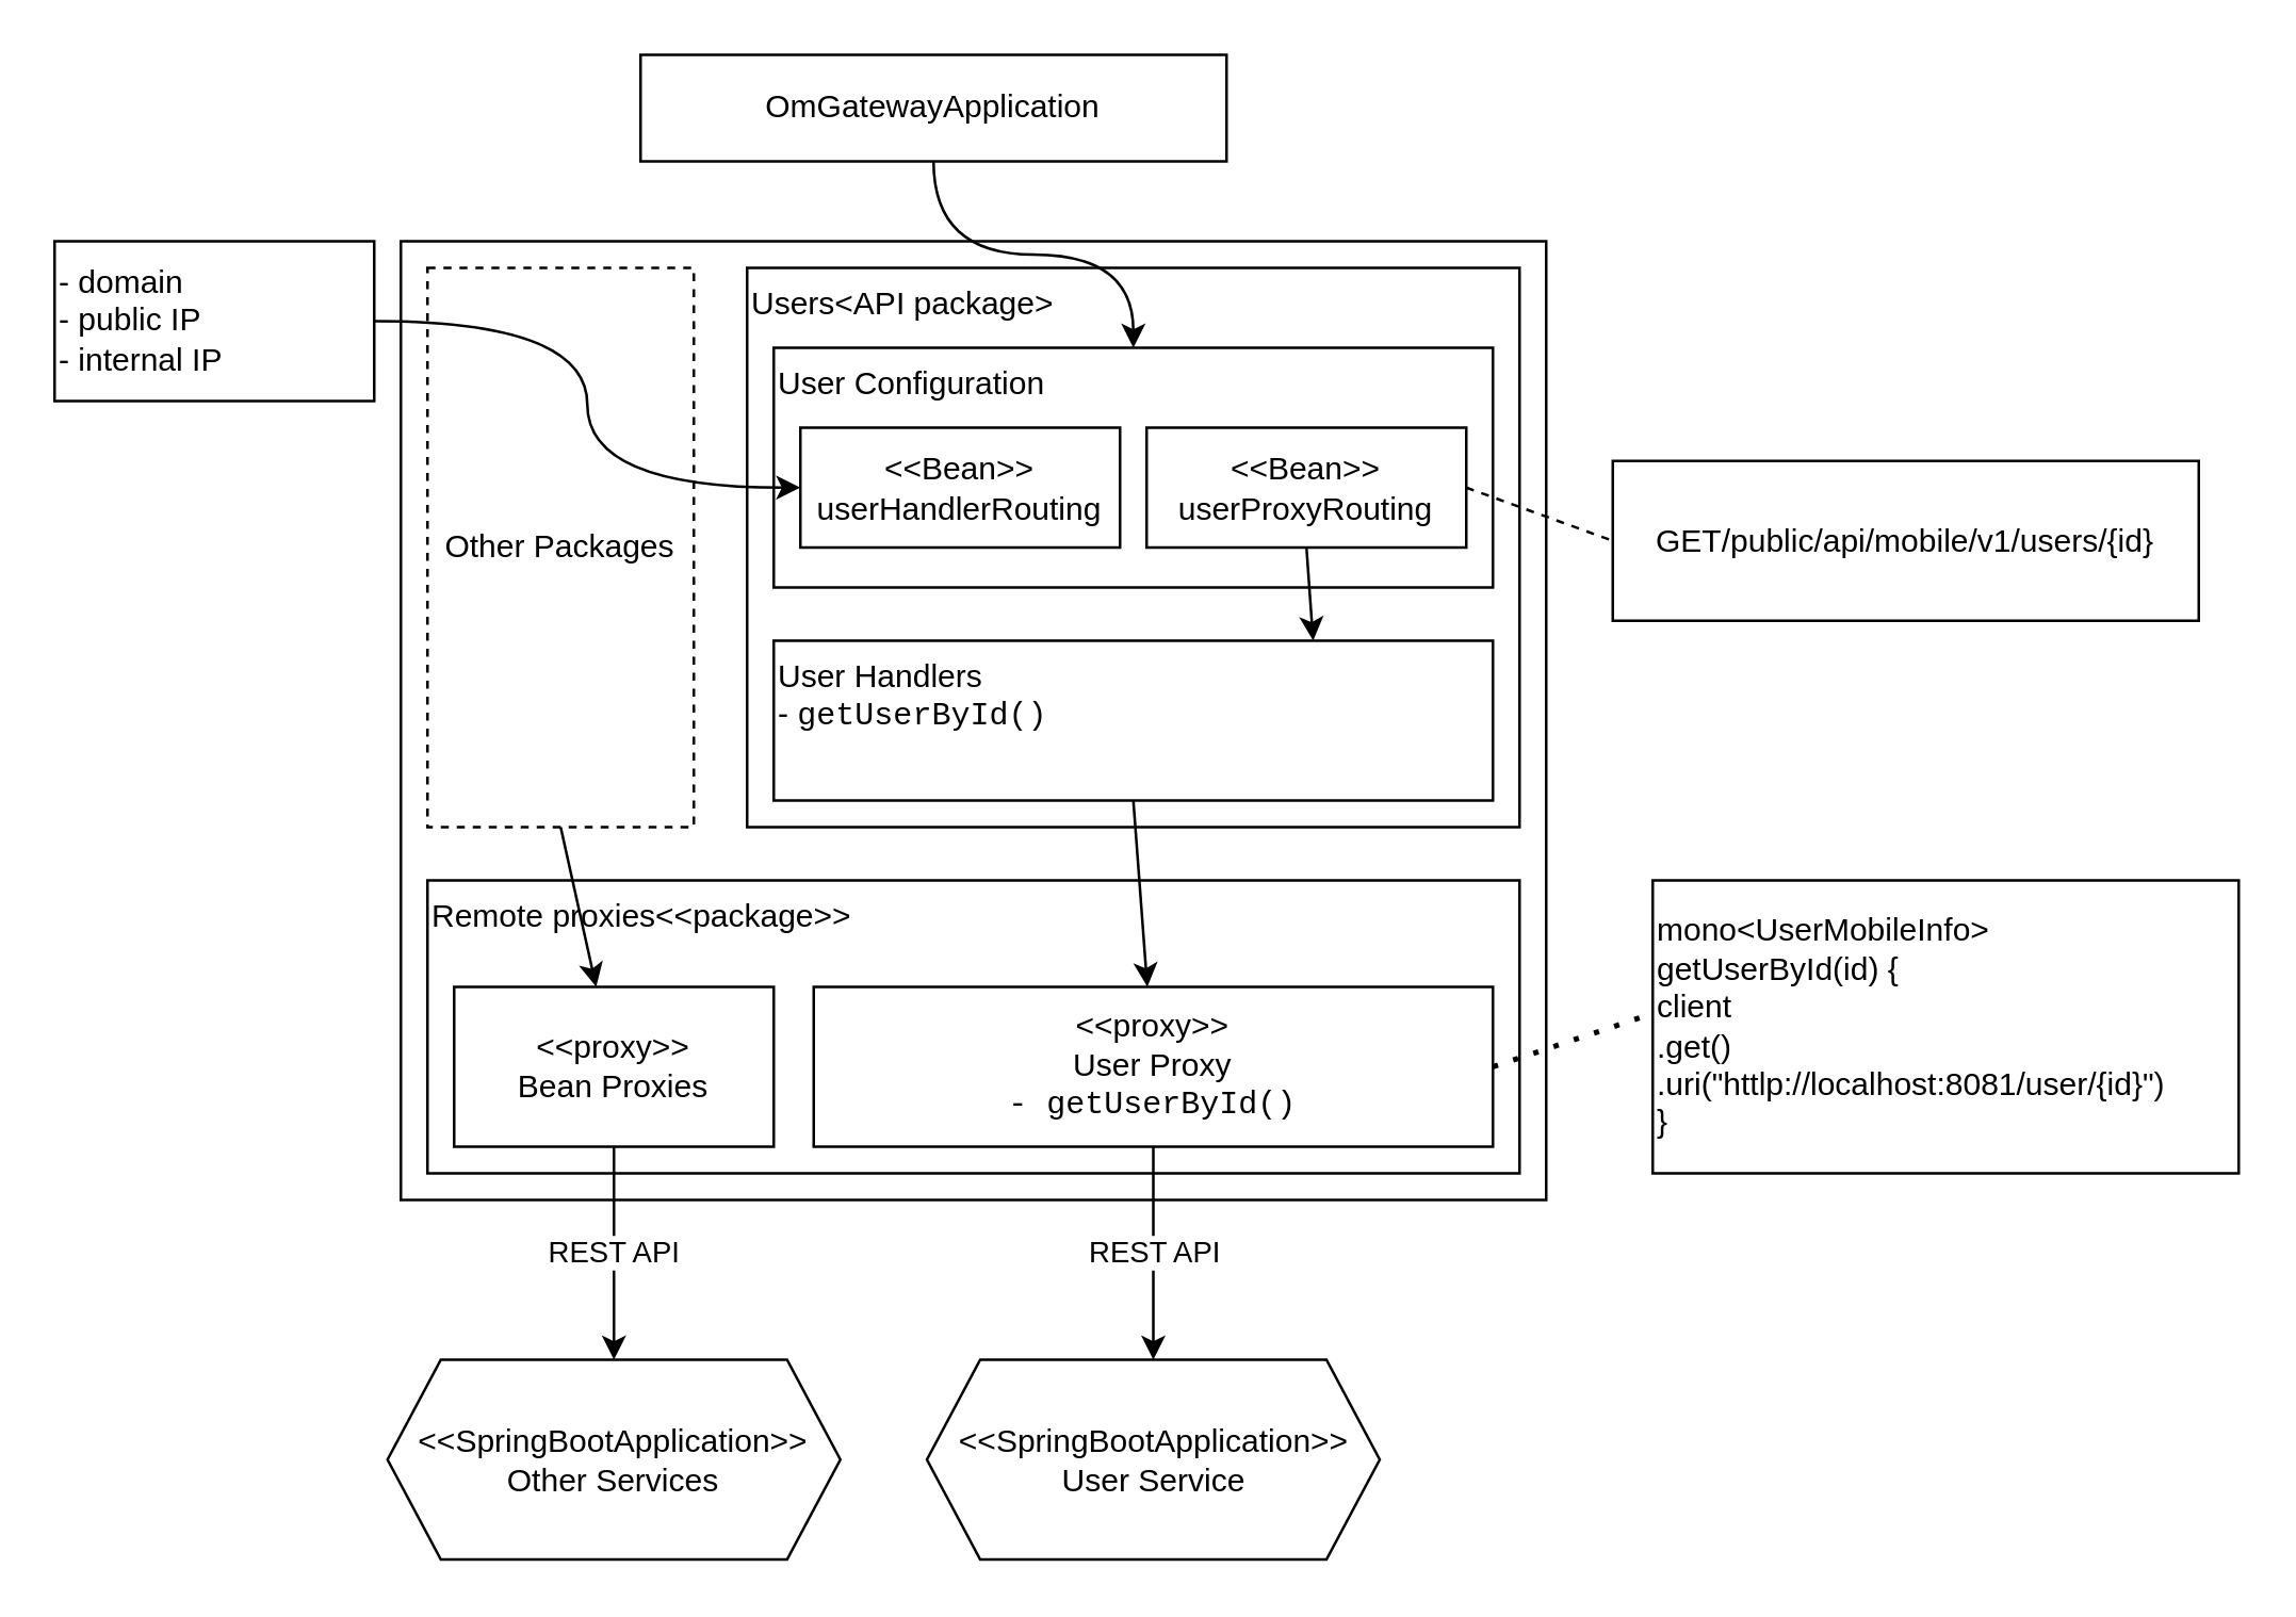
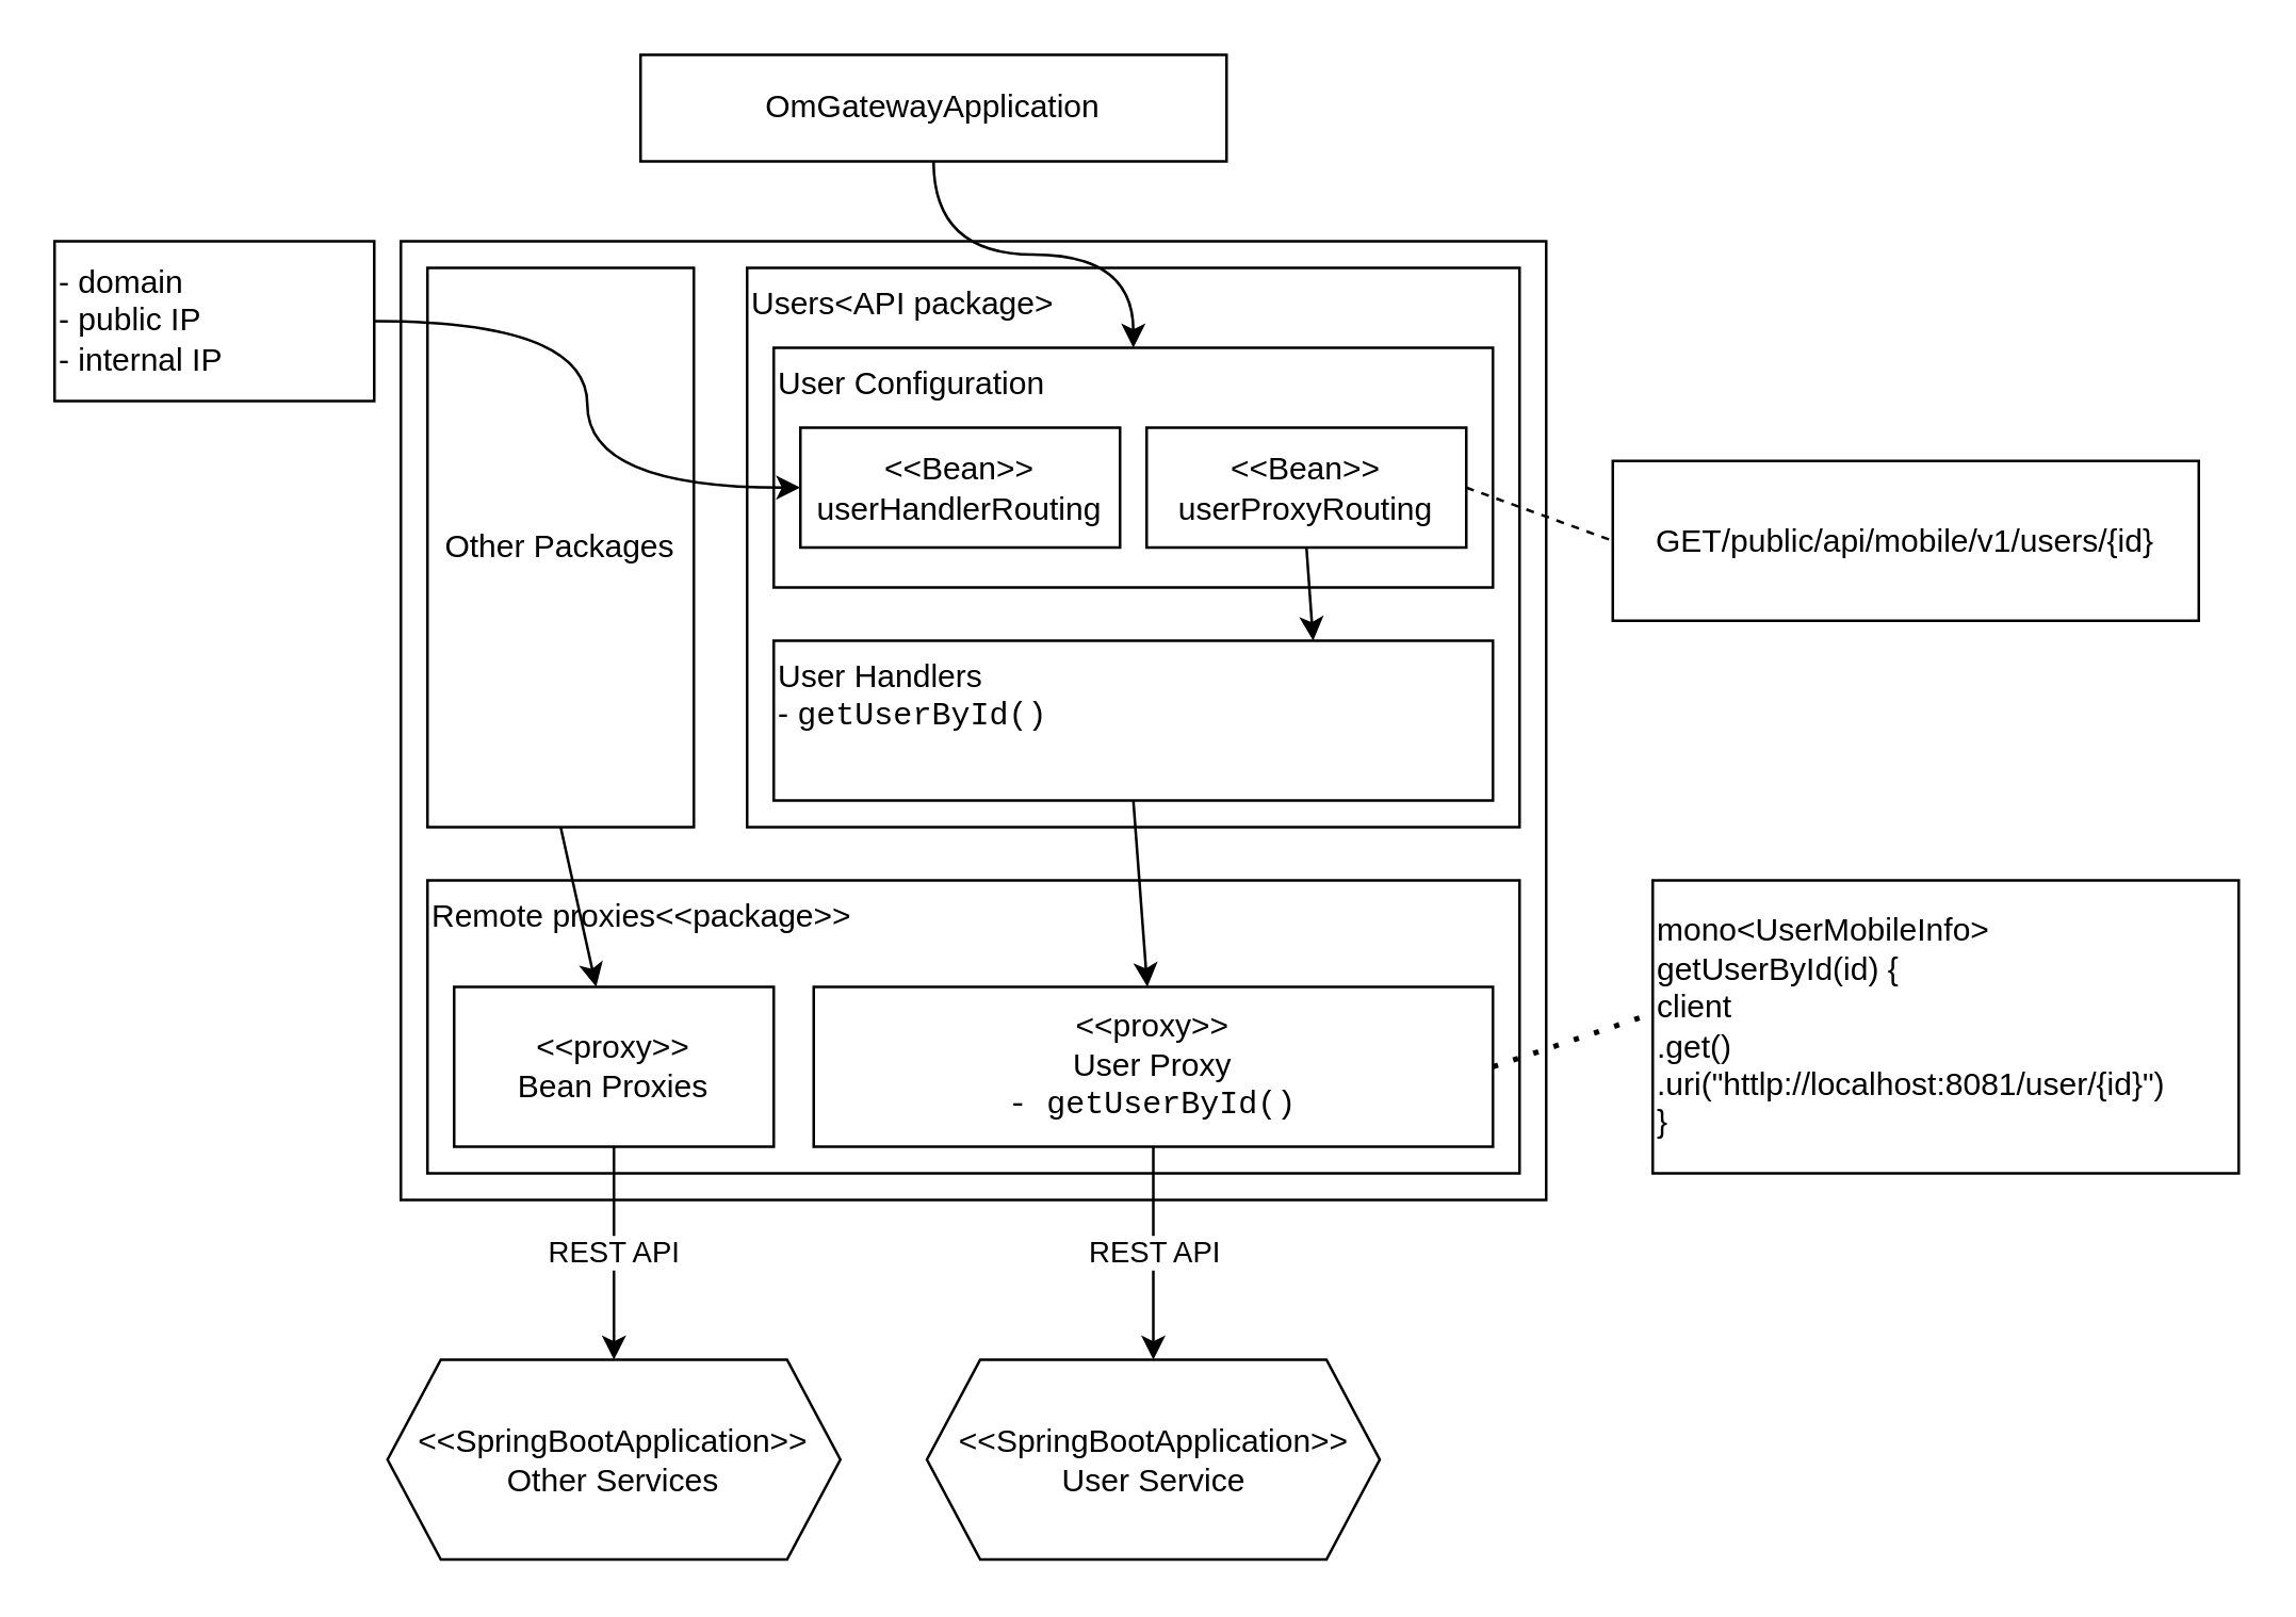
- <mxCell id="4" value="Other Packages" style="rounded=0;whiteSpace=wrap;html=1;dashed=1;" vertex="1" parent="1"><mxGeometry x="160" y="100" width="100" height="210" as="geometry" /></mxCell>
+ <mxCell id="4" value="Other Packages" style="rounded=0;whiteSpace=wrap;html=1;" vertex="1" parent="1"><mxGeometry x="160" y="100" width="100" height="210" as="geometry" /></mxCell>
